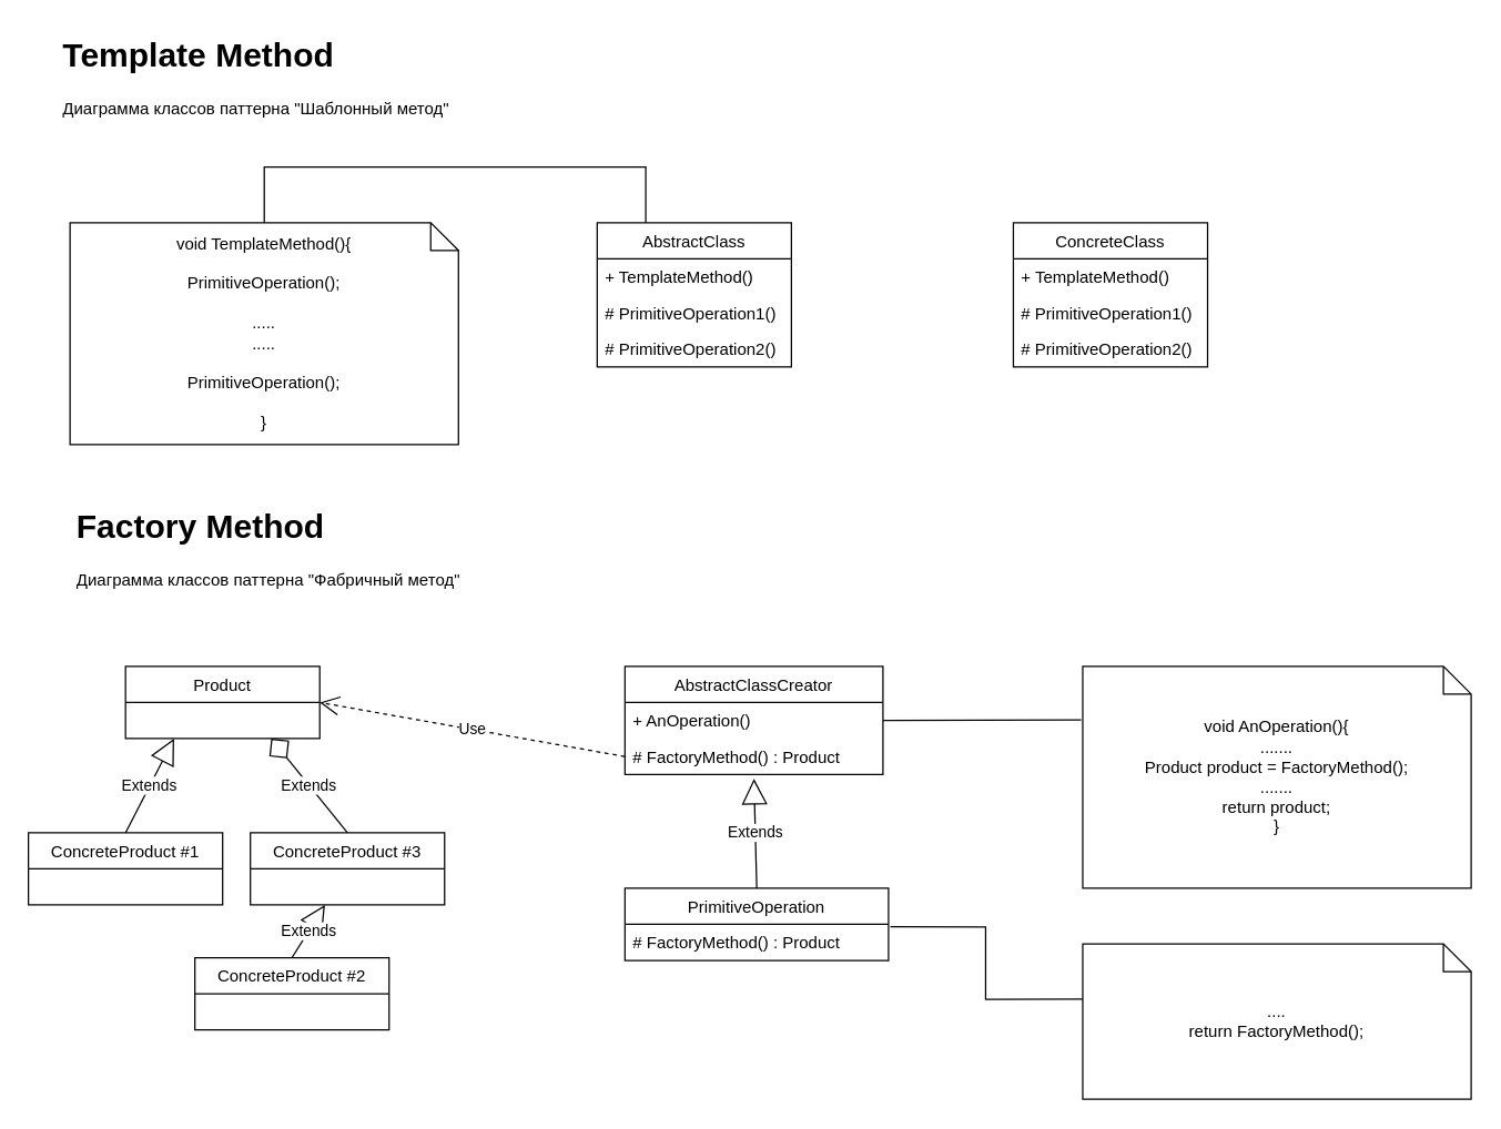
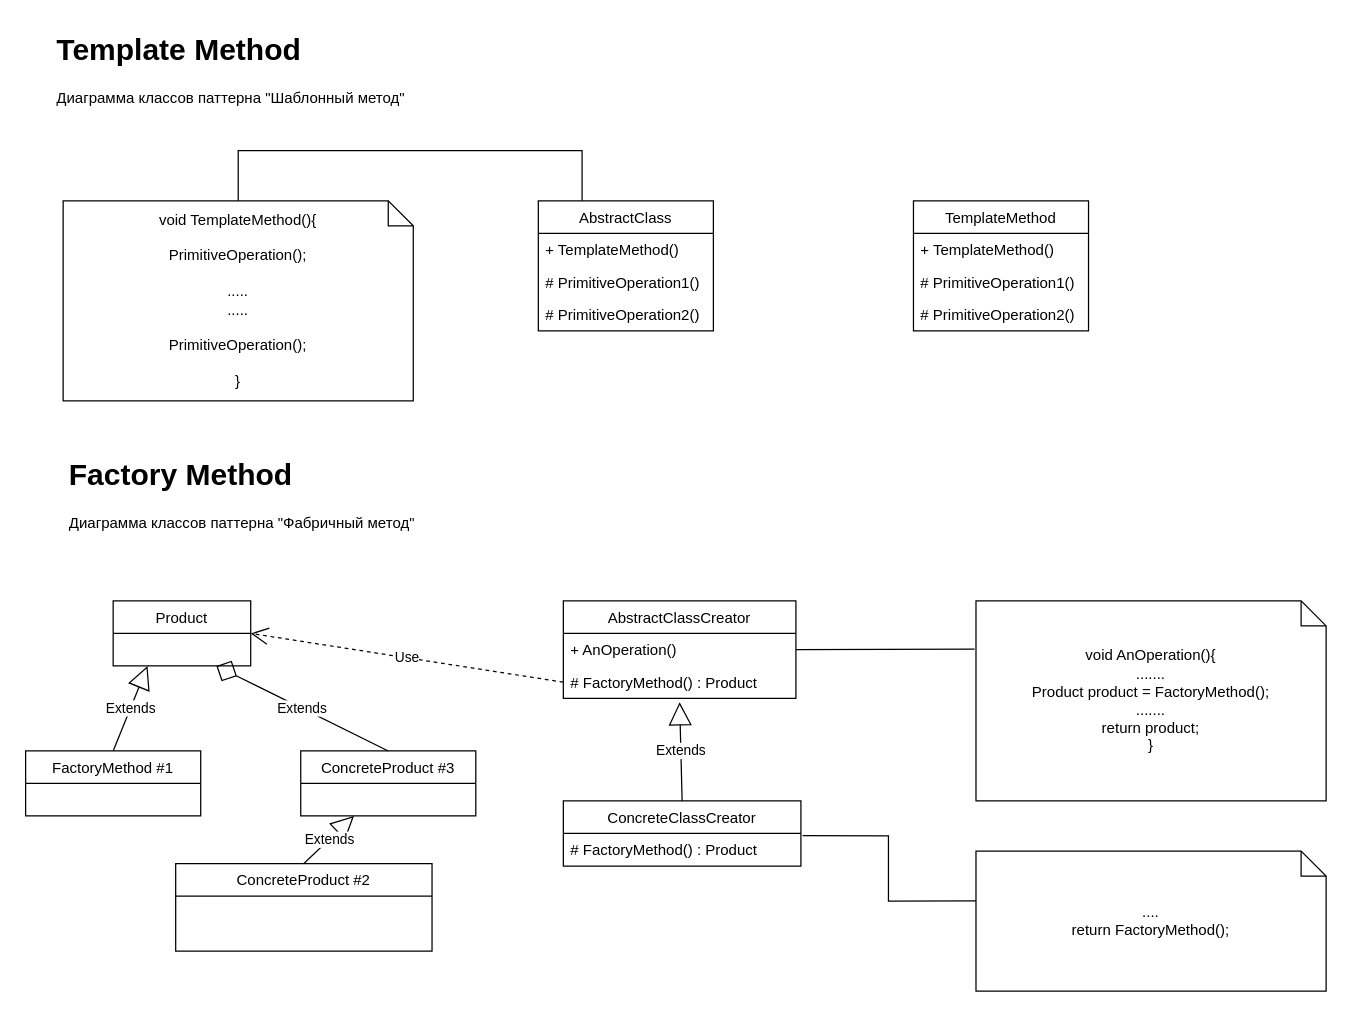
- <mxCell id="7" value="ConcreteClass" style="swimlane;fontStyle=0;childLayout=stackLayout;horizontal=1;startSize=26;fillColor=none;horizontalStack=0;resizeParent=1;resizeParentMax=0;resizeLast=0;collapsible=1;marginBottom=0;" parent="1" vertex="1"><mxGeometry x="730" y="160" width="140" height="104" as="geometry" /></mxCell>
+ <mxCell id="7" value="TemplateMethod" style="swimlane;fontStyle=0;childLayout=stackLayout;horizontal=1;startSize=26;fillColor=none;horizontalStack=0;resizeParent=1;resizeParentMax=0;resizeLast=0;collapsible=1;marginBottom=0;" parent="1" vertex="1"><mxGeometry x="730" y="160" width="140" height="104" as="geometry" /></mxCell>
- <mxCell id="17" value="Product" style="swimlane;fontStyle=0;childLayout=stackLayout;horizontal=1;startSize=26;fillColor=none;horizontalStack=0;resizeParent=1;resizeParentMax=0;resizeLast=0;collapsible=1;marginBottom=0;" parent="1" vertex="1"><mxGeometry x="90" y="480" width="140" height="52" as="geometry" /></mxCell>
+ <mxCell id="17" value="Product" style="swimlane;fontStyle=0;childLayout=stackLayout;horizontal=1;startSize=26;fillColor=none;horizontalStack=0;resizeParent=1;resizeParentMax=0;resizeLast=0;collapsible=1;marginBottom=0;" parent="1" vertex="1"><mxGeometry x="90" y="480" width="110" height="52" as="geometry" /></mxCell>
- <mxCell id="18" value="ConcreteProduct #1" style="swimlane;fontStyle=0;childLayout=stackLayout;horizontal=1;startSize=26;fillColor=none;horizontalStack=0;resizeParent=1;resizeParentMax=0;resizeLast=0;collapsible=1;marginBottom=0;" parent="1" vertex="1"><mxGeometry x="20" y="600" width="140" height="52" as="geometry" /></mxCell>
+ <mxCell id="18" value="FactoryMethod #1" style="swimlane;fontStyle=0;childLayout=stackLayout;horizontal=1;startSize=26;fillColor=none;horizontalStack=0;resizeParent=1;resizeParentMax=0;resizeLast=0;collapsible=1;marginBottom=0;" parent="1" vertex="1"><mxGeometry x="20" y="600" width="140" height="52" as="geometry" /></mxCell>
- <mxCell id="20" value="ConcreteProduct #3" style="swimlane;fontStyle=0;childLayout=stackLayout;horizontal=1;startSize=26;fillColor=none;horizontalStack=0;resizeParent=1;resizeParentMax=0;resizeLast=0;collapsible=1;marginBottom=0;" parent="1" vertex="1"><mxGeometry x="180" y="600" width="140" height="52" as="geometry" /></mxCell>
+ <mxCell id="20" value="ConcreteProduct #3" style="swimlane;fontStyle=0;childLayout=stackLayout;horizontal=1;startSize=26;fillColor=none;horizontalStack=0;resizeParent=1;resizeParentMax=0;resizeLast=0;collapsible=1;marginBottom=0;" parent="1" vertex="1"><mxGeometry x="240" y="600" width="140" height="52" as="geometry" /></mxCell>
- <mxCell id="27" value="PrimitiveOperation" style="swimlane;fontStyle=0;childLayout=stackLayout;horizontal=1;startSize=26;fillColor=none;horizontalStack=0;resizeParent=1;resizeParentMax=0;resizeLast=0;collapsible=1;marginBottom=0;" parent="1" vertex="1"><mxGeometry x="450" y="640" width="190" height="52" as="geometry" /></mxCell>
+ <mxCell id="27" value="ConcreteClassCreator" style="swimlane;fontStyle=0;childLayout=stackLayout;horizontal=1;startSize=26;fillColor=none;horizontalStack=0;resizeParent=1;resizeParentMax=0;resizeLast=0;collapsible=1;marginBottom=0;" parent="1" vertex="1"><mxGeometry x="450" y="640" width="190" height="52" as="geometry" /></mxCell>
- <mxCell id="19" value="ConcreteProduct #2" style="swimlane;fontStyle=0;childLayout=stackLayout;horizontal=1;startSize=26;fillColor=none;horizontalStack=0;resizeParent=1;resizeParentMax=0;resizeLast=0;collapsible=1;marginBottom=0;" parent="1" vertex="1"><mxGeometry x="140" y="690" width="140" height="52" as="geometry" /></mxCell>
+ <mxCell id="19" value="ConcreteProduct #2" style="swimlane;fontStyle=0;childLayout=stackLayout;horizontal=1;startSize=26;fillColor=none;horizontalStack=0;resizeParent=1;resizeParentMax=0;resizeLast=0;collapsible=1;marginBottom=0;" parent="1" vertex="1"><mxGeometry x="140" y="690" width="205" height="70" as="geometry" /></mxCell>
